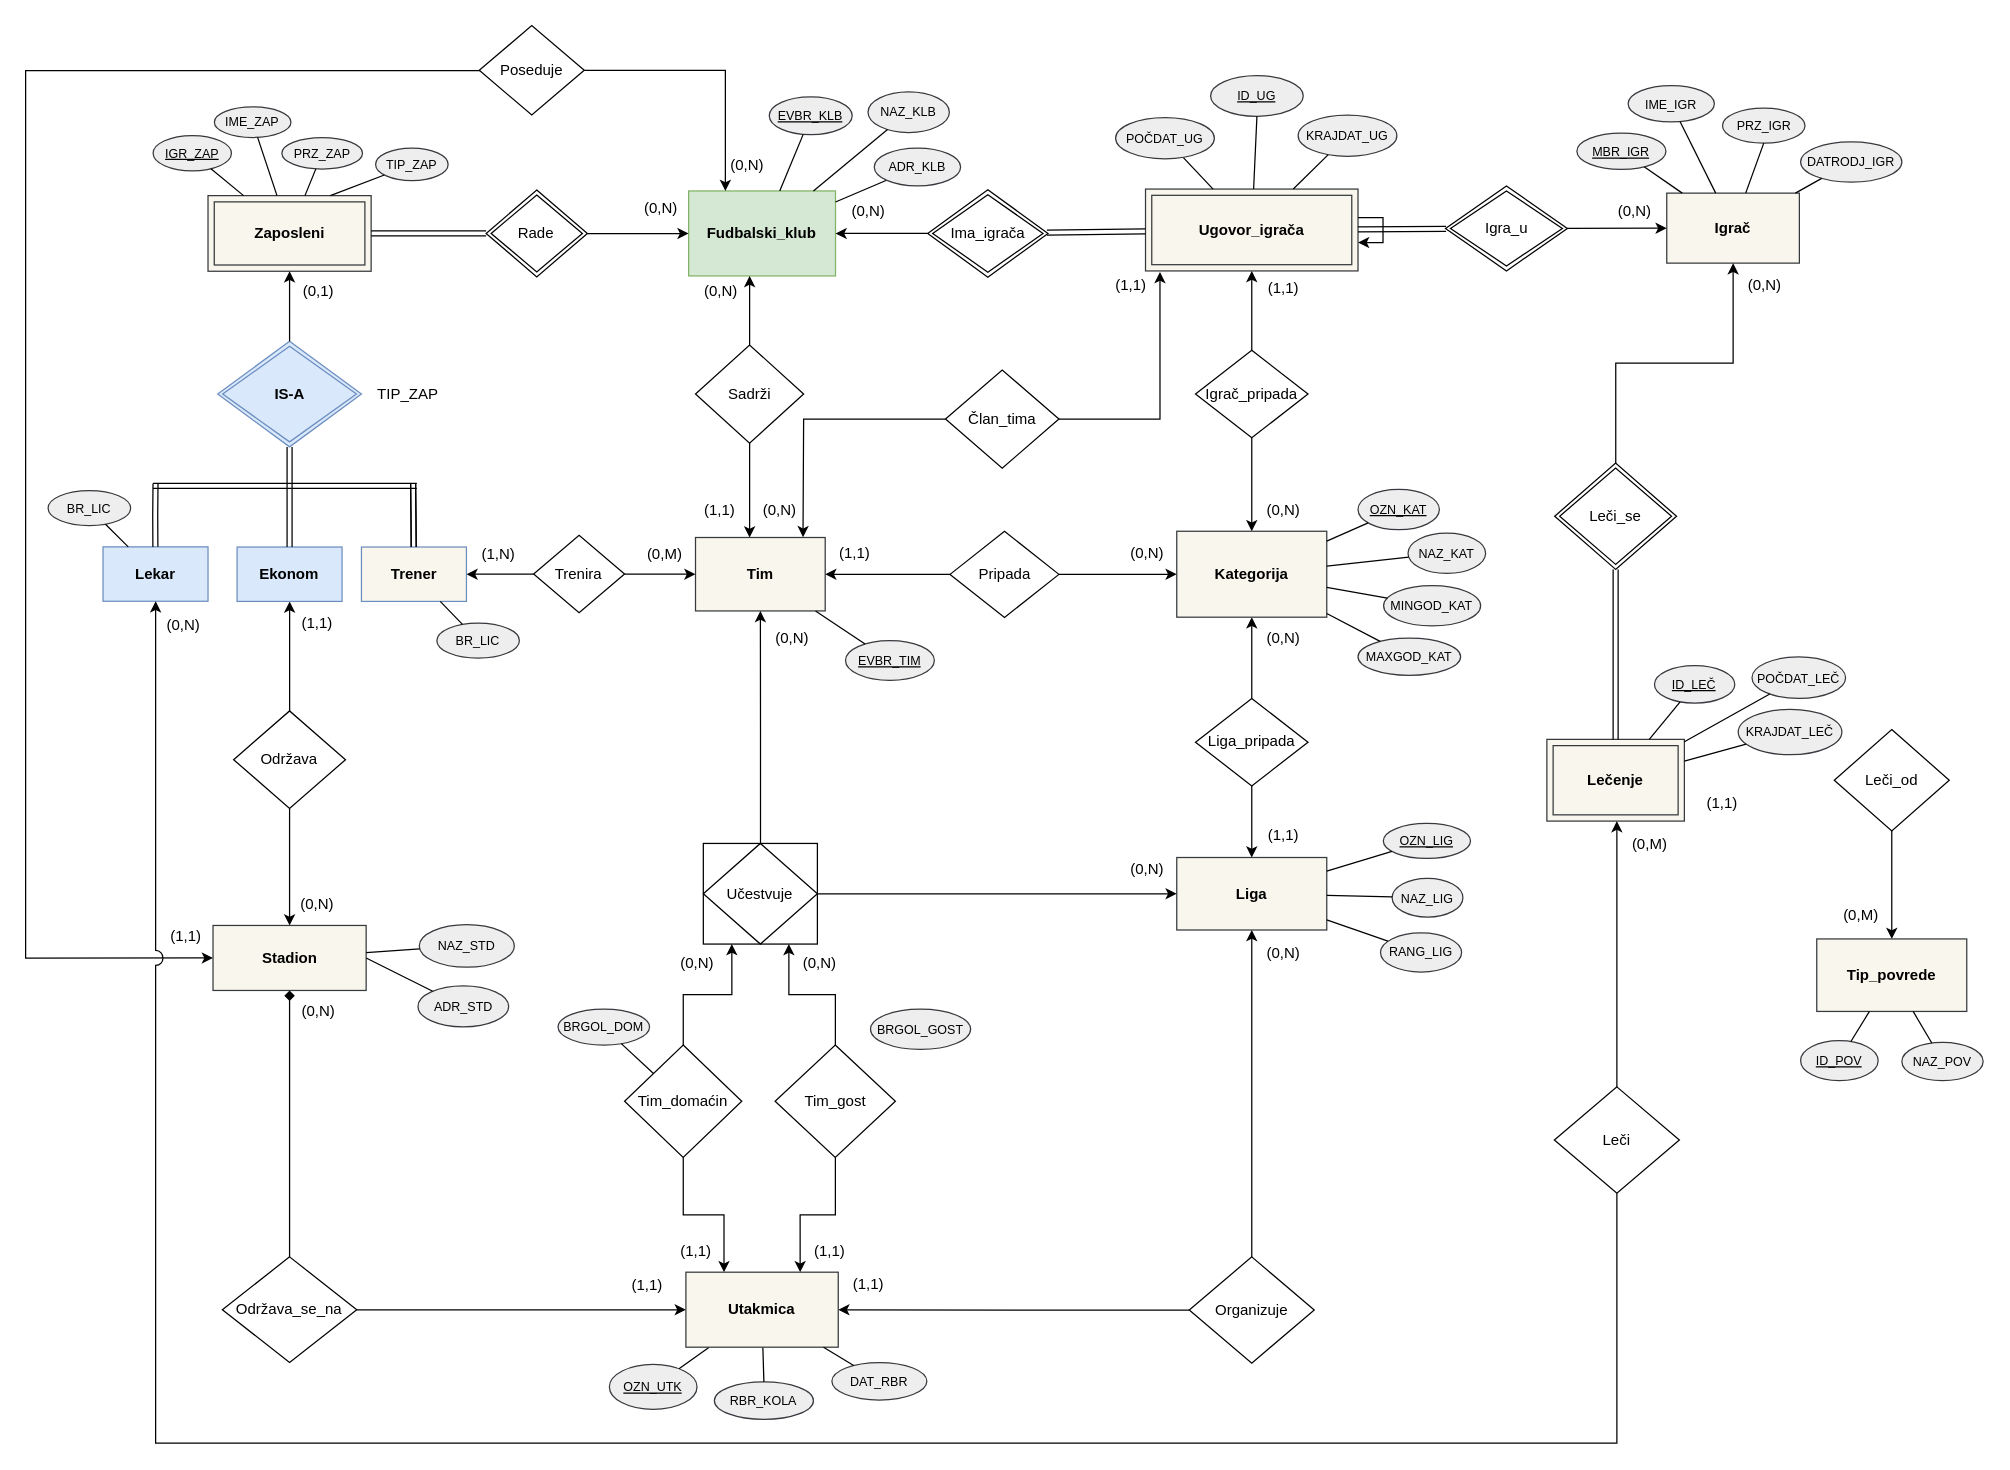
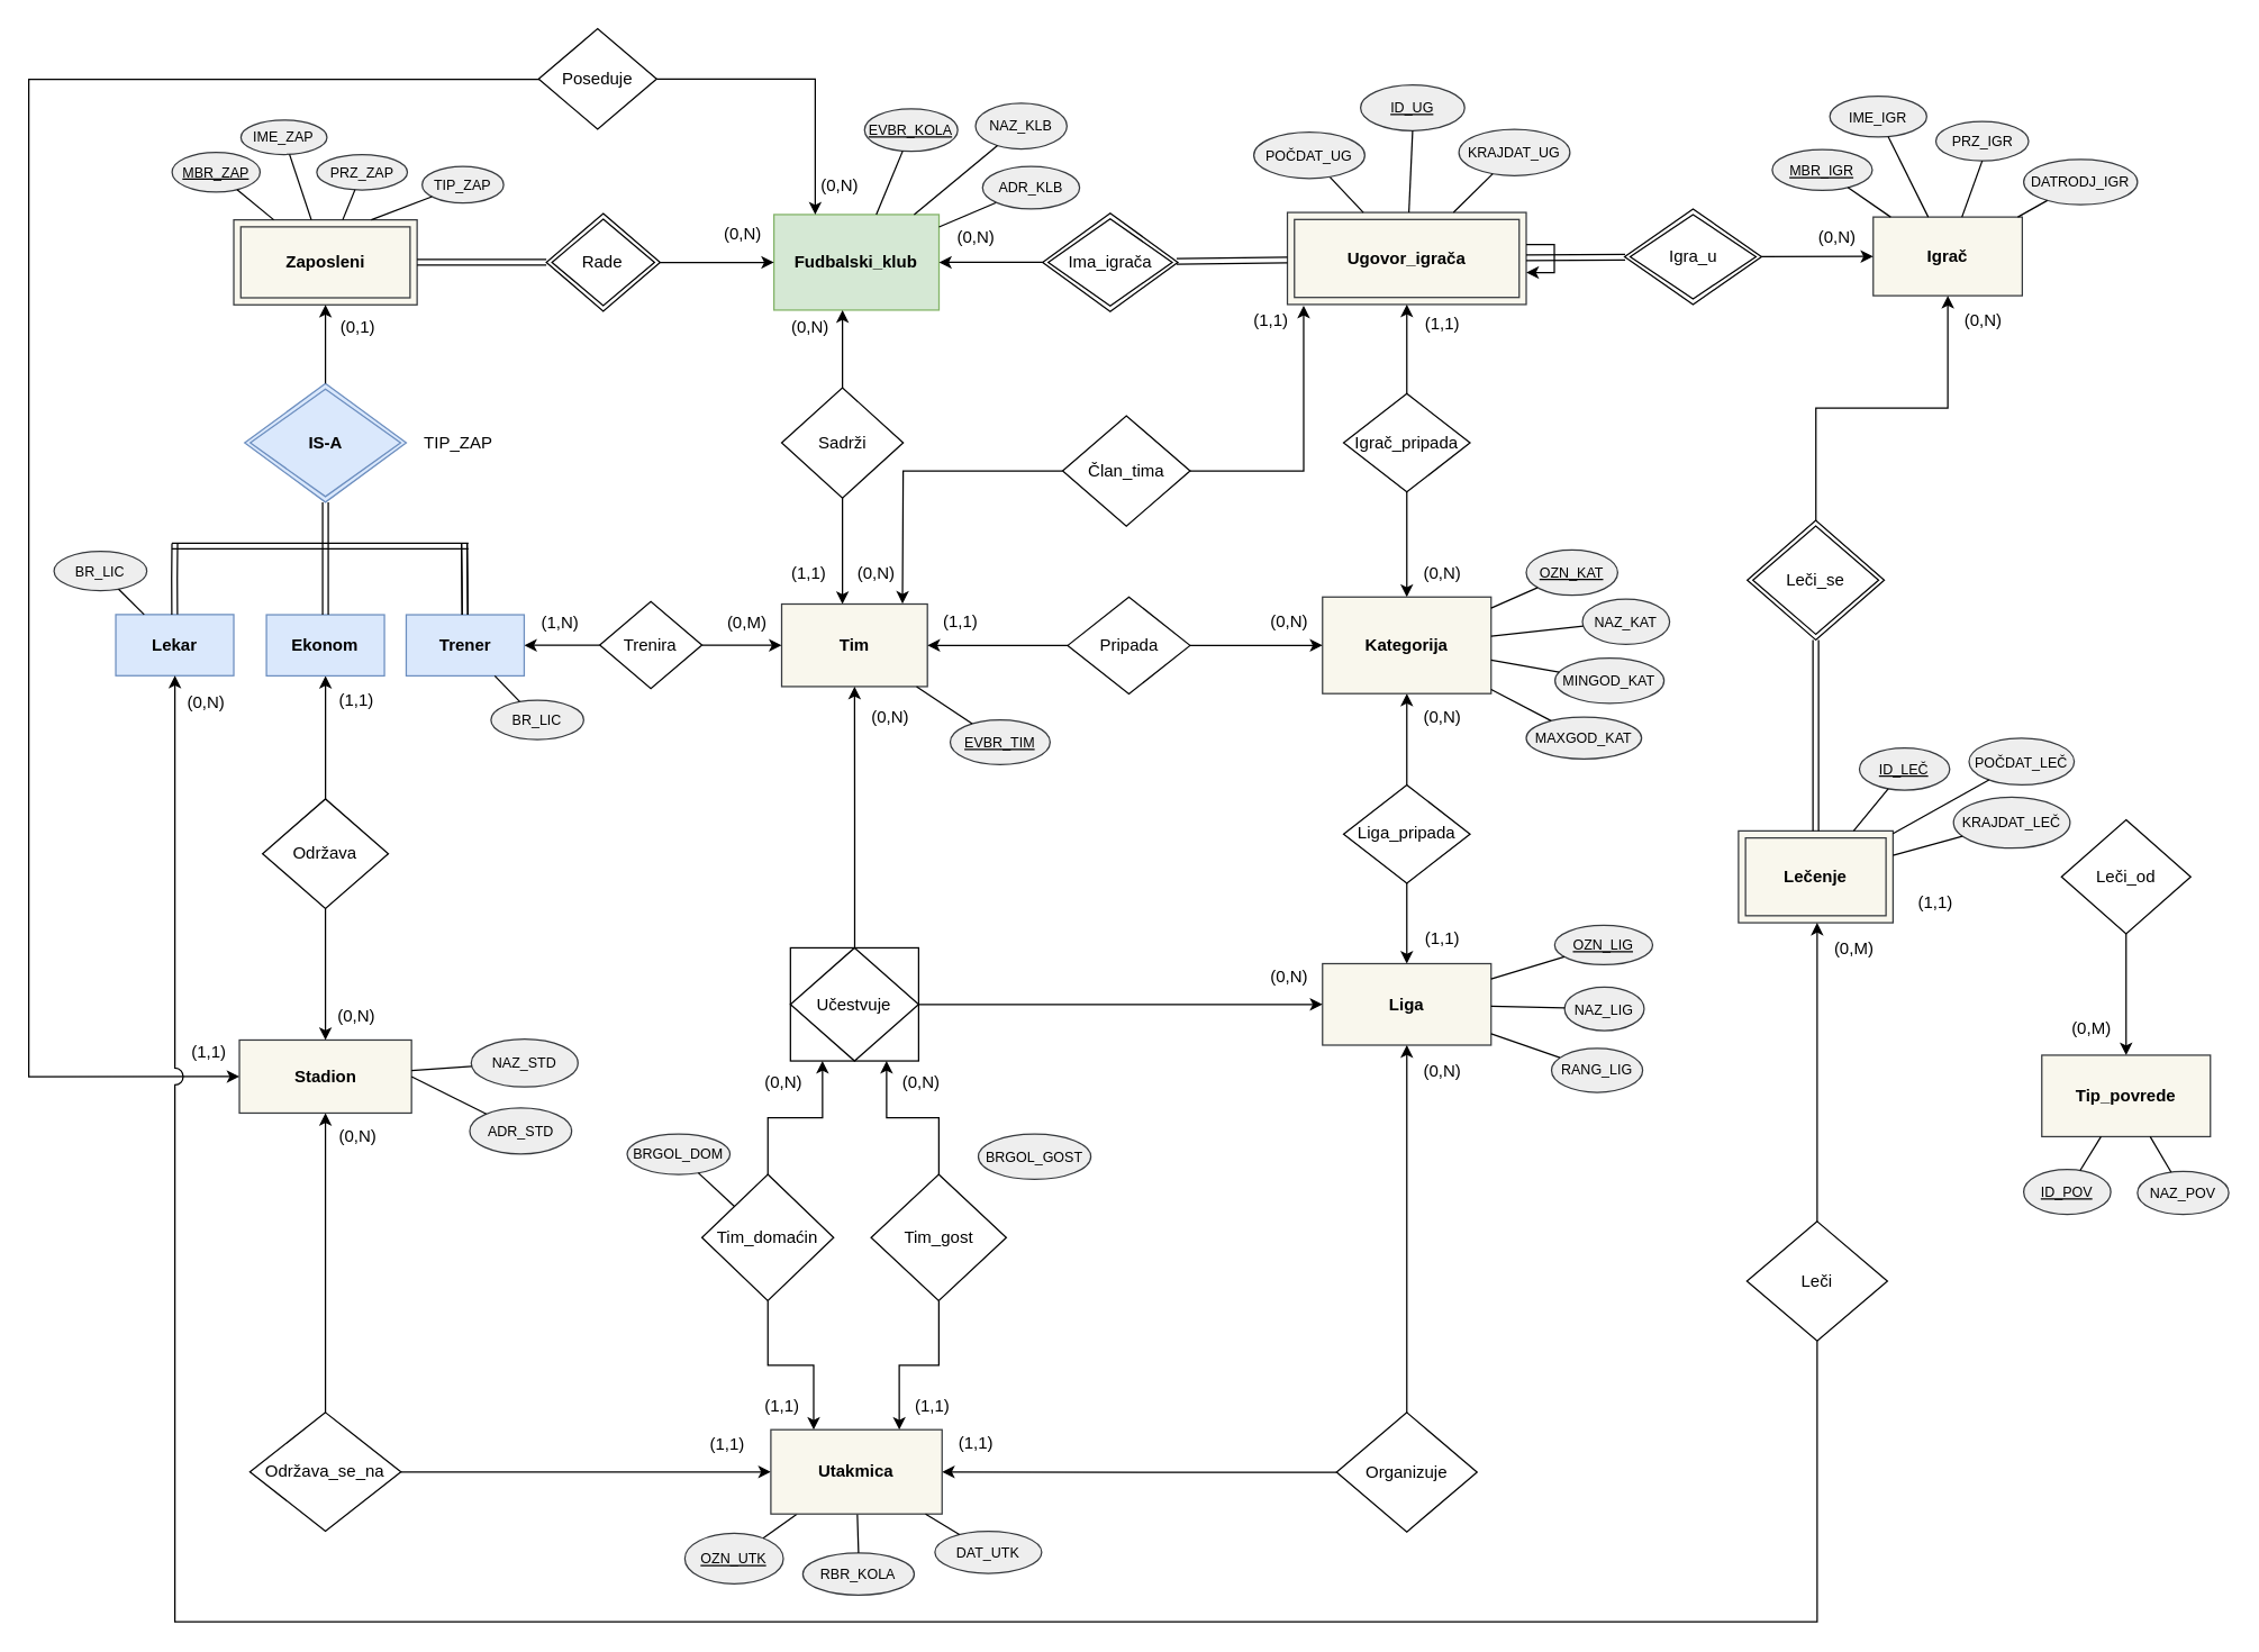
- <mxCell id="82" value="EVBR_KLB" style="ellipse;whiteSpace=wrap;html=1;align=center;fontStyle=4;shadow=0;sketch=0;fontSize=10;fillColor=#eeeeee;strokeColor=#36393d;strokeWidth=1;" parent="1" vertex="1"><mxGeometry x="614.91" y="77" width="66.34" height="30.25" as="geometry" /></mxCell>
+ <mxCell id="82" value="EVBR_KOLA" style="ellipse;whiteSpace=wrap;html=1;align=center;fontStyle=4;shadow=0;sketch=0;fontSize=10;fillColor=#eeeeee;strokeColor=#36393d;strokeWidth=1;" parent="1" vertex="1"><mxGeometry x="614.91" y="77" width="66.34" height="30.25" as="geometry" /></mxCell>
- <mxCell id="86" value="IGR_ZAP" style="ellipse;whiteSpace=wrap;html=1;align=center;fontStyle=4;shadow=0;sketch=0;fontSize=10;fillColor=#eeeeee;strokeColor=#36393d;strokeWidth=1;" parent="1" vertex="1"><mxGeometry x="122" y="108" width="62.65" height="28.25" as="geometry" /></mxCell>
+ <mxCell id="86" value="MBR_ZAP" style="ellipse;whiteSpace=wrap;html=1;align=center;fontStyle=4;shadow=0;sketch=0;fontSize=10;fillColor=#eeeeee;strokeColor=#36393d;strokeWidth=1;" parent="1" vertex="1"><mxGeometry x="122" y="108" width="62.65" height="28.25" as="geometry" /></mxCell>
- <mxCell id="143" value="Trener" style="whiteSpace=wrap;html=1;align=center;fillColor=#f9f7ed;strokeColor=#6c8ebf;fontStyle=1;strokeWidth=1;" parent="1" vertex="1"><mxGeometry x="288.66" y="437.13" width="83.99" height="43.5" as="geometry" /></mxCell>
+ <mxCell id="143" value="Trener" style="whiteSpace=wrap;html=1;align=center;fillColor=#dae8fc;strokeColor=#6c8ebf;fontStyle=1;strokeWidth=1;" parent="1" vertex="1"><mxGeometry x="288.66" y="437.13" width="83.99" height="43.5" as="geometry" /></mxCell>
- <mxCell id="46" style="edgeStyle=orthogonalEdgeStyle;rounded=0;orthogonalLoop=1;jettySize=auto;html=1;fontSize=12;strokeWidth=1;endArrow=diamond;" parent="1" source="47" target="48" edge="1"><mxGeometry relative="1" as="geometry" /></mxCell>
+ <mxCell id="46" style="edgeStyle=orthogonalEdgeStyle;rounded=0;orthogonalLoop=1;jettySize=auto;html=1;fontSize=12;strokeWidth=1;" parent="1" source="47" target="48" edge="1"><mxGeometry relative="1" as="geometry" /></mxCell>
- <mxCell id="139" value="DAT_RBR" style="ellipse;whiteSpace=wrap;html=1;align=center;shadow=0;sketch=0;strokeColor=#36393d;fillColor=#eeeeee;fontSize=10;strokeWidth=1;" parent="1" vertex="1"><mxGeometry x="665" y="1089.5" width="76" height="30" as="geometry" /></mxCell>
+ <mxCell id="139" value="DAT_UTK" style="ellipse;whiteSpace=wrap;html=1;align=center;shadow=0;sketch=0;strokeColor=#36393d;fillColor=#eeeeee;fontSize=10;strokeWidth=1;" parent="1" vertex="1"><mxGeometry x="665" y="1089.5" width="76" height="30" as="geometry" /></mxCell>
